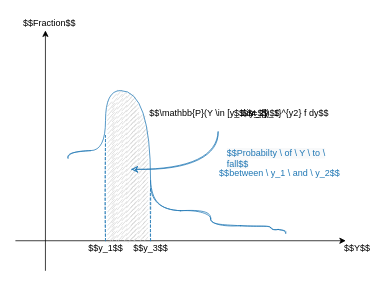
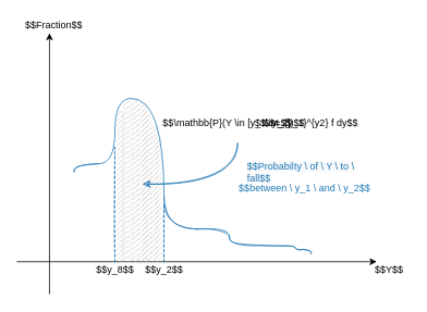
- <mxCell id="23" value="$$y_1$$" style="text;html=1;align=center;verticalAlign=middle;resizable=0;points=[];autosize=1;strokeColor=none;" vertex="1" parent="1"><mxGeometry x="110" y="320" width="60" height="20" as="geometry" /></mxCell>
+ <mxCell id="23" value="$$y_8$$" style="text;html=1;align=center;verticalAlign=middle;resizable=0;points=[];autosize=1;strokeColor=none;" vertex="1" parent="1"><mxGeometry x="110" y="320" width="60" height="20" as="geometry" /></mxCell>
- <mxCell id="24" value="$$y_3$$" style="text;html=1;align=center;verticalAlign=middle;resizable=0;points=[];autosize=1;strokeColor=none;" vertex="1" parent="1"><mxGeometry x="170" y="320" width="60" height="20" as="geometry" /></mxCell>
+ <mxCell id="24" value="$$y_2$$" style="text;html=1;align=center;verticalAlign=middle;resizable=0;points=[];autosize=1;strokeColor=none;" vertex="1" parent="1"><mxGeometry x="170" y="320" width="60" height="20" as="geometry" /></mxCell>
